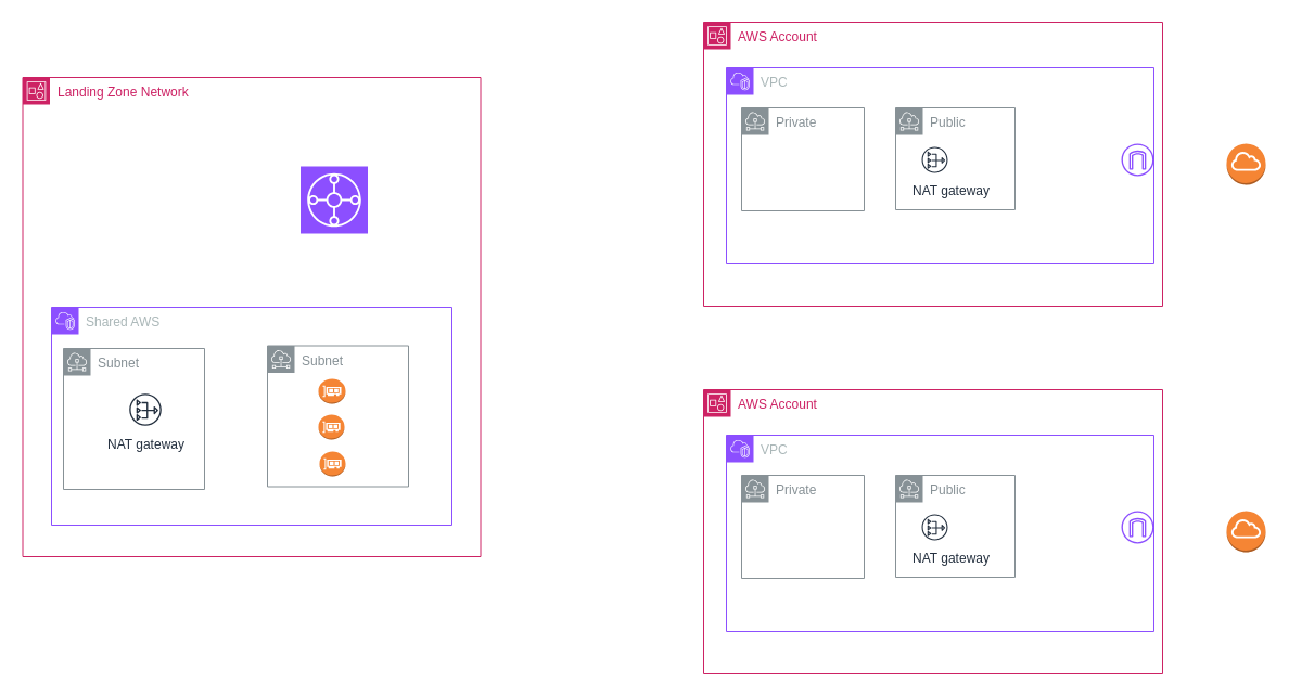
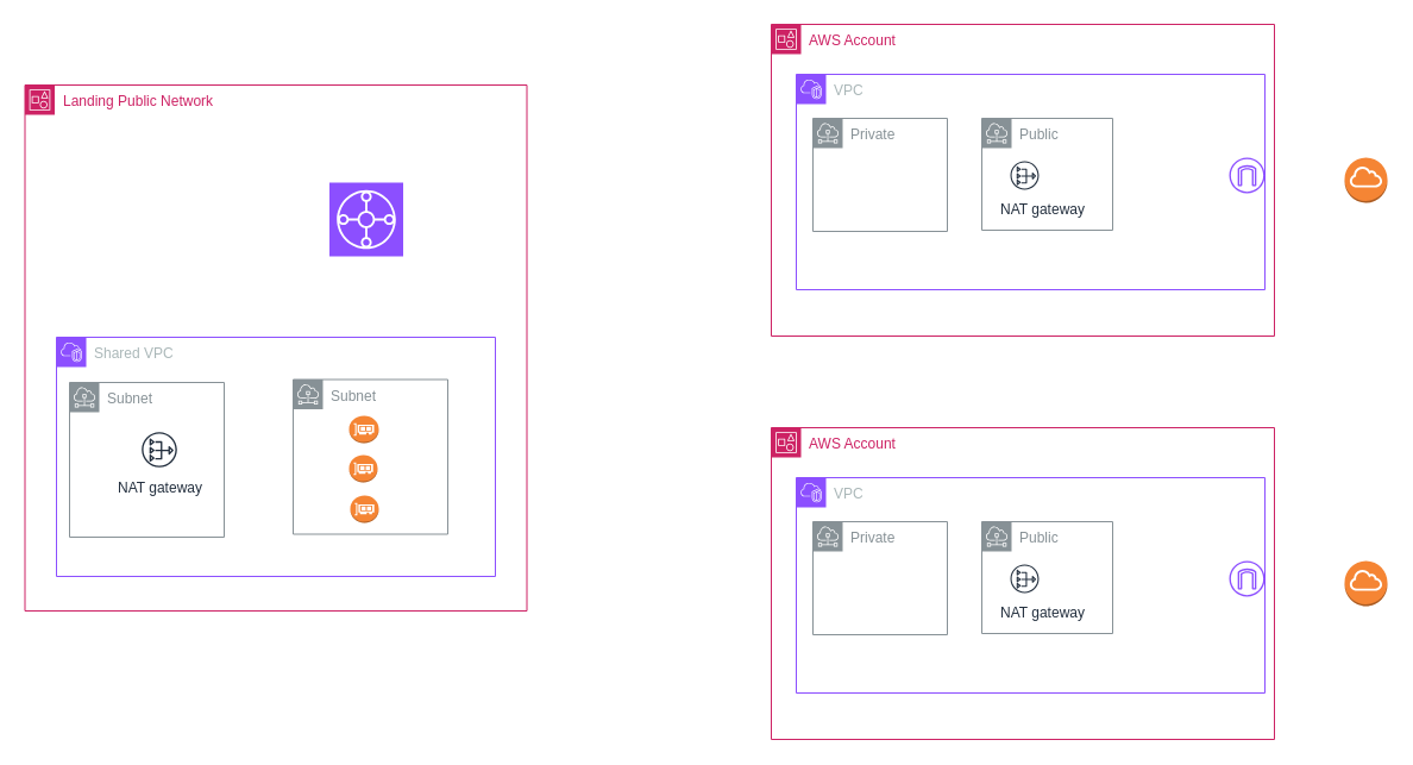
- <mxCell id="2" value="Landing Zone Network" style="points=[[0,0],[0.25,0],[0.5,0],[0.75,0],[1,0],[1,0.25],[1,0.5],[1,0.75],[1,1],[0.75,1],[0.5,1],[0.25,1],[0,1],[0,0.75],[0,0.5],[0,0.25]];outlineConnect=0;gradientColor=none;html=1;whiteSpace=wrap;fontSize=12;fontStyle=0;container=1;pointerEvents=0;collapsible=0;recursiveResize=0;shape=mxgraph.aws4.group;grIcon=mxgraph.aws4.group_account;strokeColor=#CD2264;fillColor=none;verticalAlign=top;align=left;spacingLeft=30;fontColor=#CD2264;dashed=0;" vertex="1" parent="1"><mxGeometry x="20.5" y="71" width="422" height="442" as="geometry" /></mxCell>
+ <mxCell id="2" value="Landing Public Network" style="points=[[0,0],[0.25,0],[0.5,0],[0.75,0],[1,0],[1,0.25],[1,0.5],[1,0.75],[1,1],[0.75,1],[0.5,1],[0.25,1],[0,1],[0,0.75],[0,0.5],[0,0.25]];outlineConnect=0;gradientColor=none;html=1;whiteSpace=wrap;fontSize=12;fontStyle=0;container=1;pointerEvents=0;collapsible=0;recursiveResize=0;shape=mxgraph.aws4.group;grIcon=mxgraph.aws4.group_account;strokeColor=#CD2264;fillColor=none;verticalAlign=top;align=left;spacingLeft=30;fontColor=#CD2264;dashed=0;" vertex="1" parent="1"><mxGeometry x="20.5" y="71" width="422" height="442" as="geometry" /></mxCell>
- <mxCell id="4" value="Shared AWS" style="points=[[0,0],[0.25,0],[0.5,0],[0.75,0],[1,0],[1,0.25],[1,0.5],[1,0.75],[1,1],[0.75,1],[0.5,1],[0.25,1],[0,1],[0,0.75],[0,0.5],[0,0.25]];outlineConnect=0;gradientColor=none;html=1;whiteSpace=wrap;fontSize=12;fontStyle=0;container=1;pointerEvents=0;collapsible=0;recursiveResize=0;shape=mxgraph.aws4.group;grIcon=mxgraph.aws4.group_vpc2;strokeColor=#8C4FFF;fillColor=none;verticalAlign=top;align=left;spacingLeft=30;fontColor=#AAB7B8;dashed=0;" vertex="1" parent="1"><mxGeometry x="47" y="283" width="369" height="201" as="geometry" /></mxCell>
+ <mxCell id="4" value="Shared VPC" style="points=[[0,0],[0.25,0],[0.5,0],[0.75,0],[1,0],[1,0.25],[1,0.5],[1,0.75],[1,1],[0.75,1],[0.5,1],[0.25,1],[0,1],[0,0.75],[0,0.5],[0,0.25]];outlineConnect=0;gradientColor=none;html=1;whiteSpace=wrap;fontSize=12;fontStyle=0;container=1;pointerEvents=0;collapsible=0;recursiveResize=0;shape=mxgraph.aws4.group;grIcon=mxgraph.aws4.group_vpc2;strokeColor=#8C4FFF;fillColor=none;verticalAlign=top;align=left;spacingLeft=30;fontColor=#AAB7B8;dashed=0;" vertex="1" parent="1"><mxGeometry x="47" y="283" width="369" height="201" as="geometry" /></mxCell>
